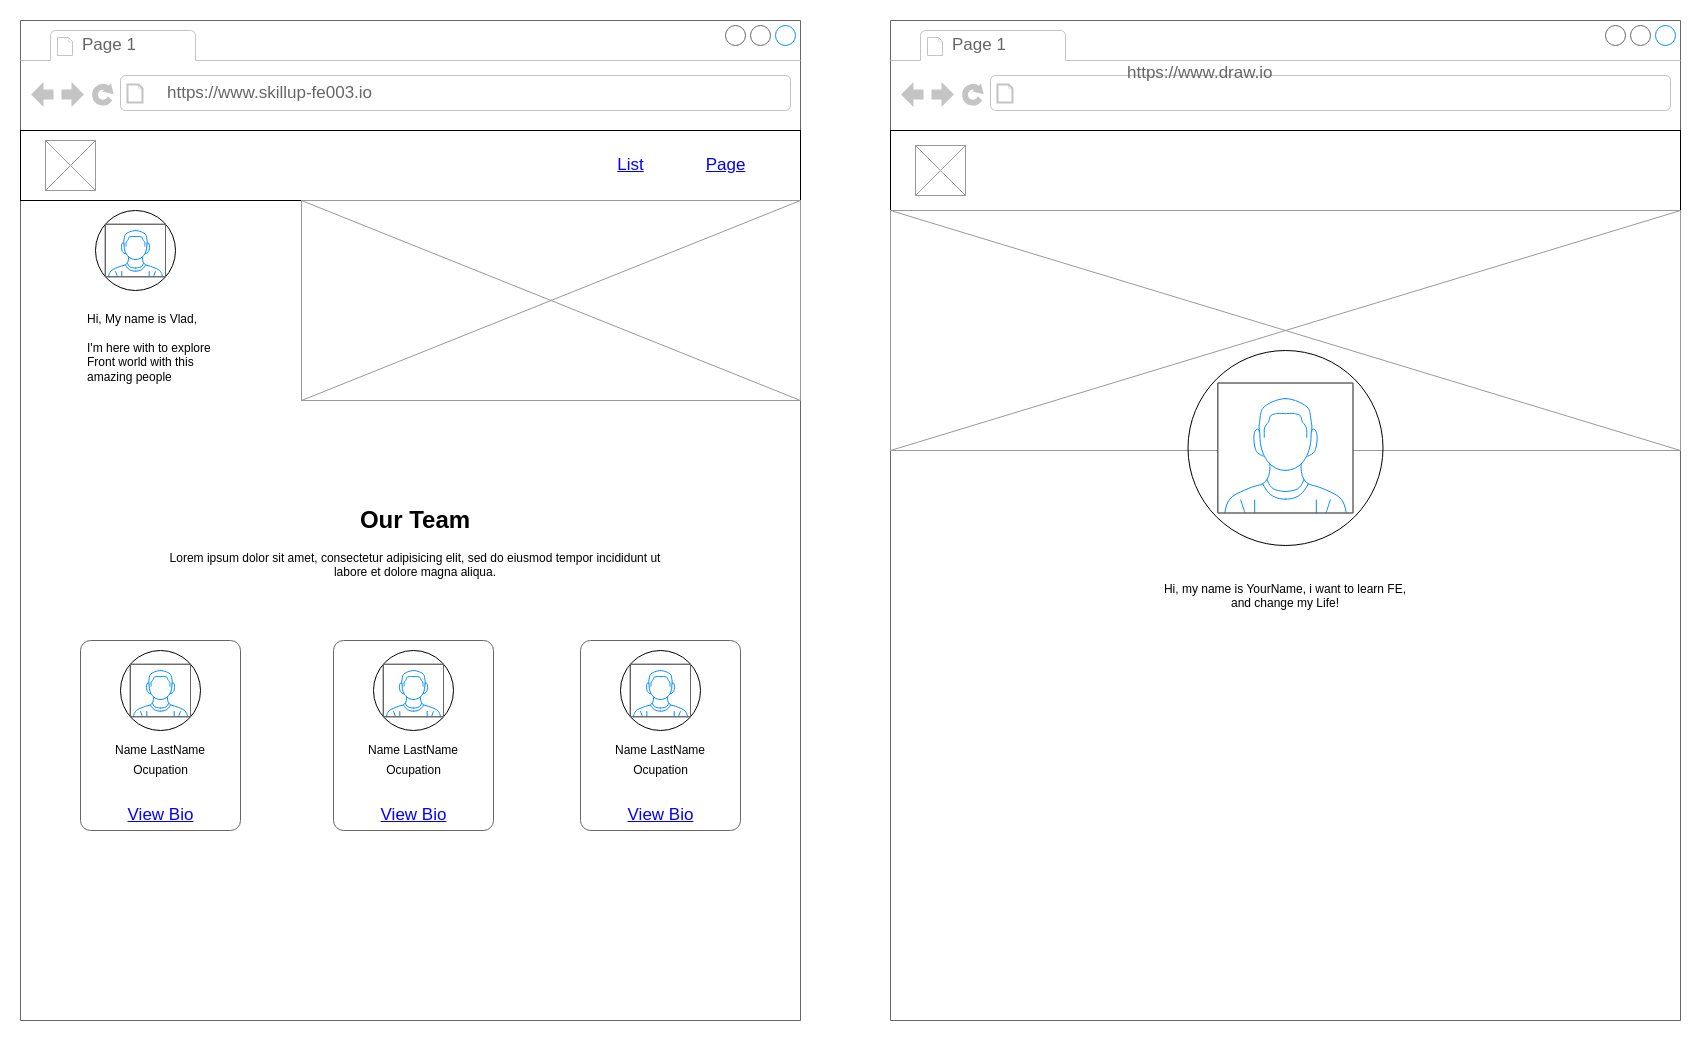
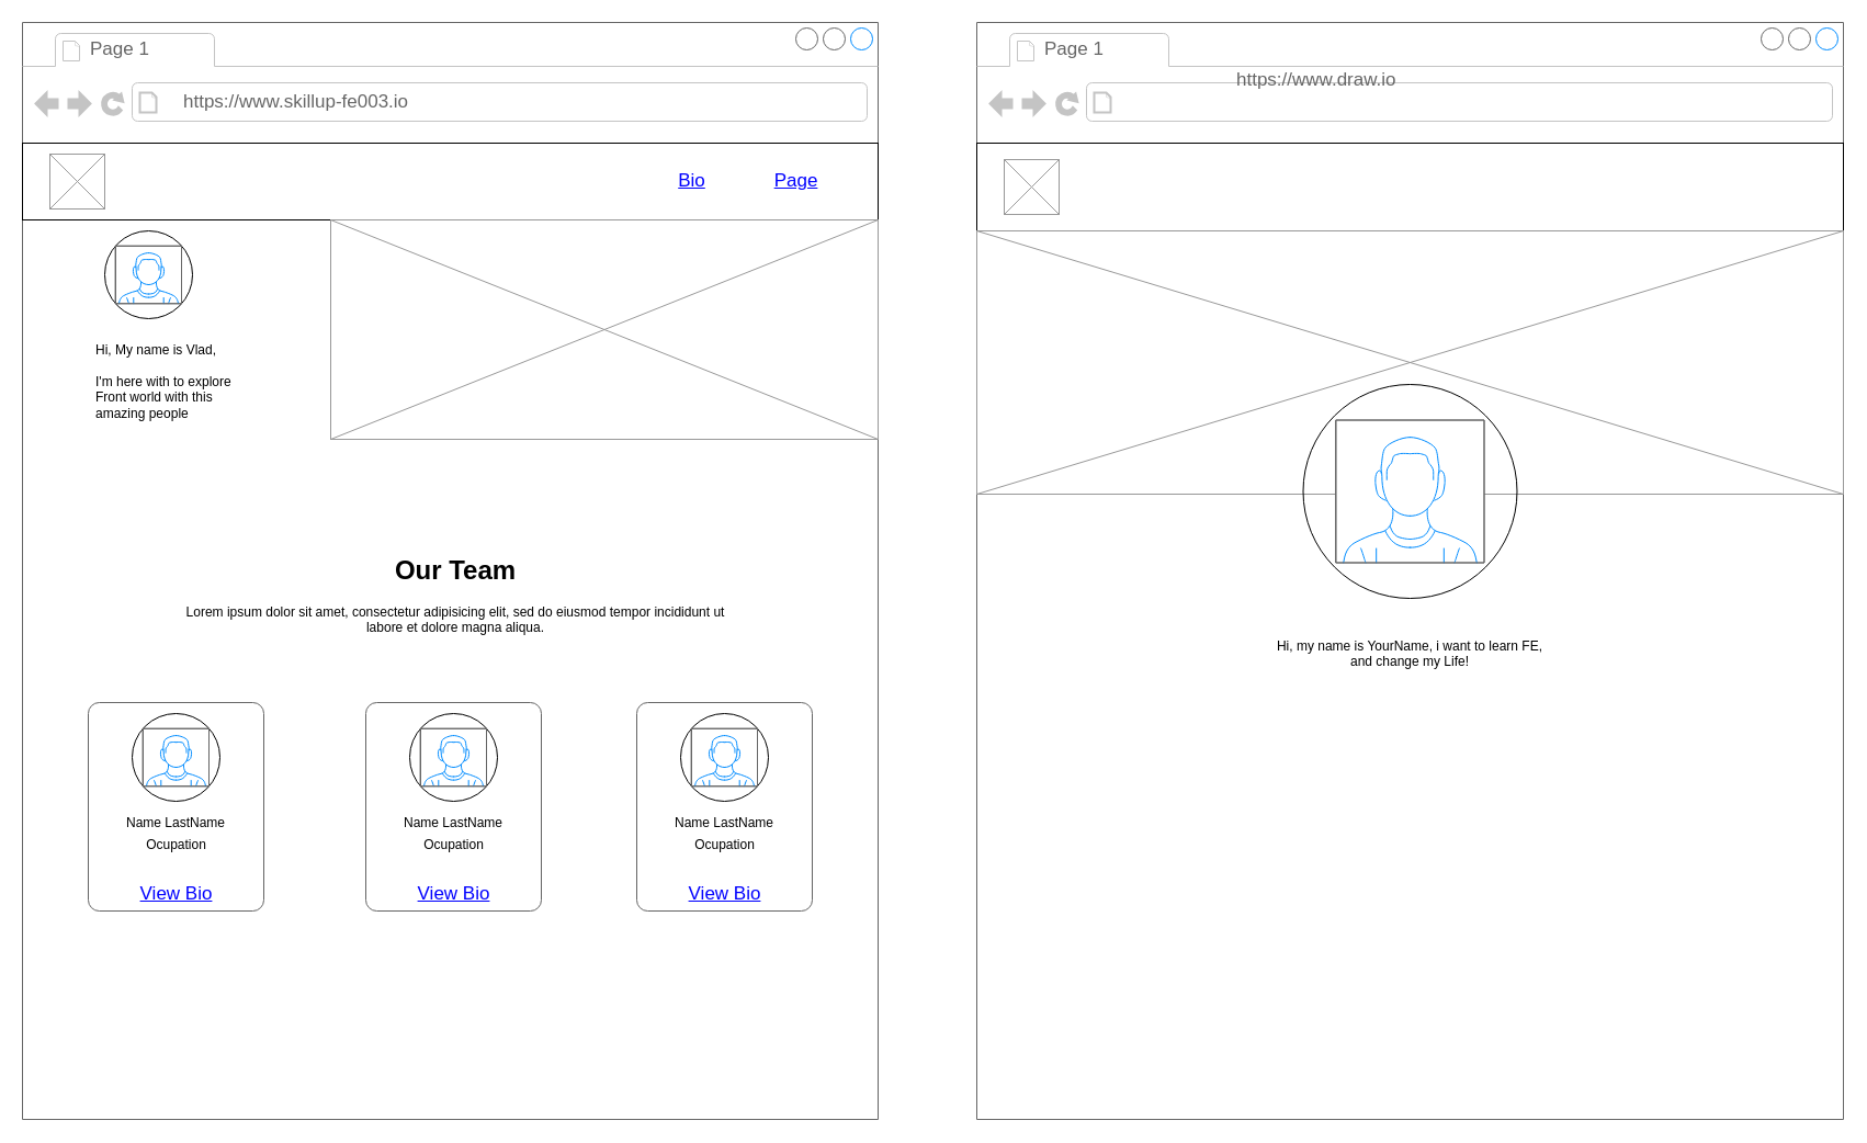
- <mxCell id="10" value="List" style="shape=rectangle;strokeColor=none;fillColor=none;linkText=;fontSize=17;fontColor=#0000ff;fontStyle=4;html=1;align=center;" vertex="1" parent="2"><mxGeometry x="535" y="130" width="150" height="30" as="geometry" /></mxCell>
+ <mxCell id="10" value="Bio" style="shape=rectangle;strokeColor=none;fillColor=none;linkText=;fontSize=17;fontColor=#0000ff;fontStyle=4;html=1;align=center;" vertex="1" parent="2"><mxGeometry x="535" y="130" width="150" height="30" as="geometry" /></mxCell>
